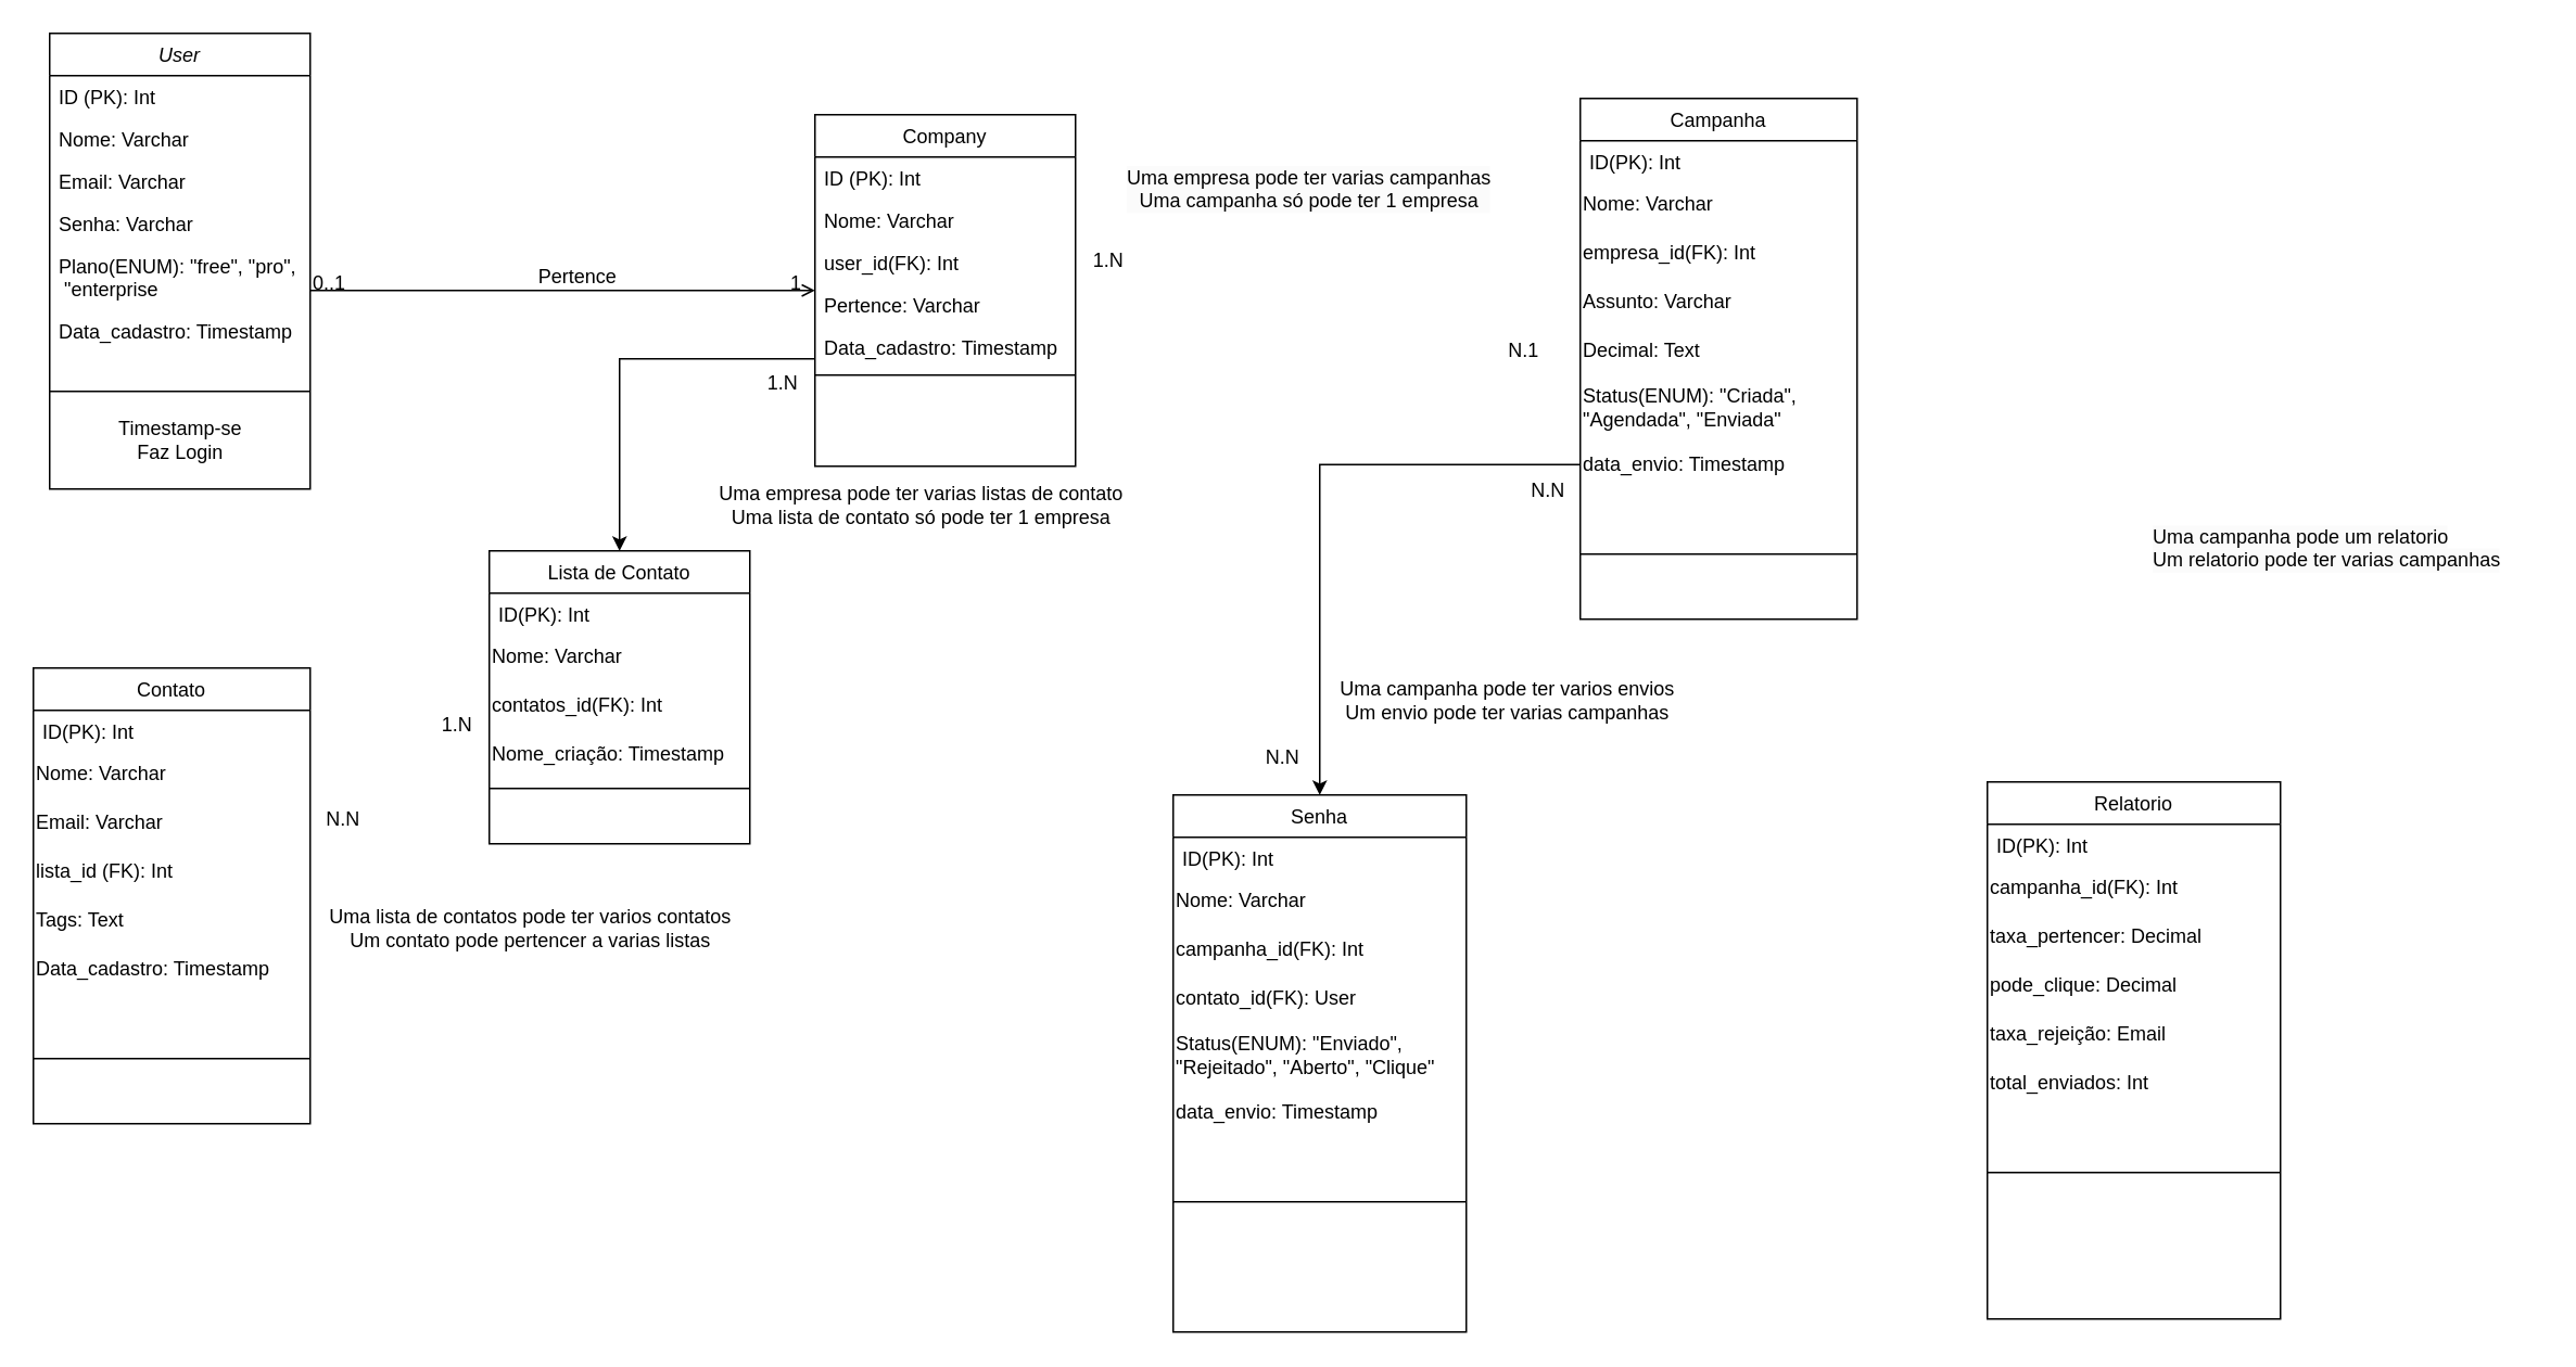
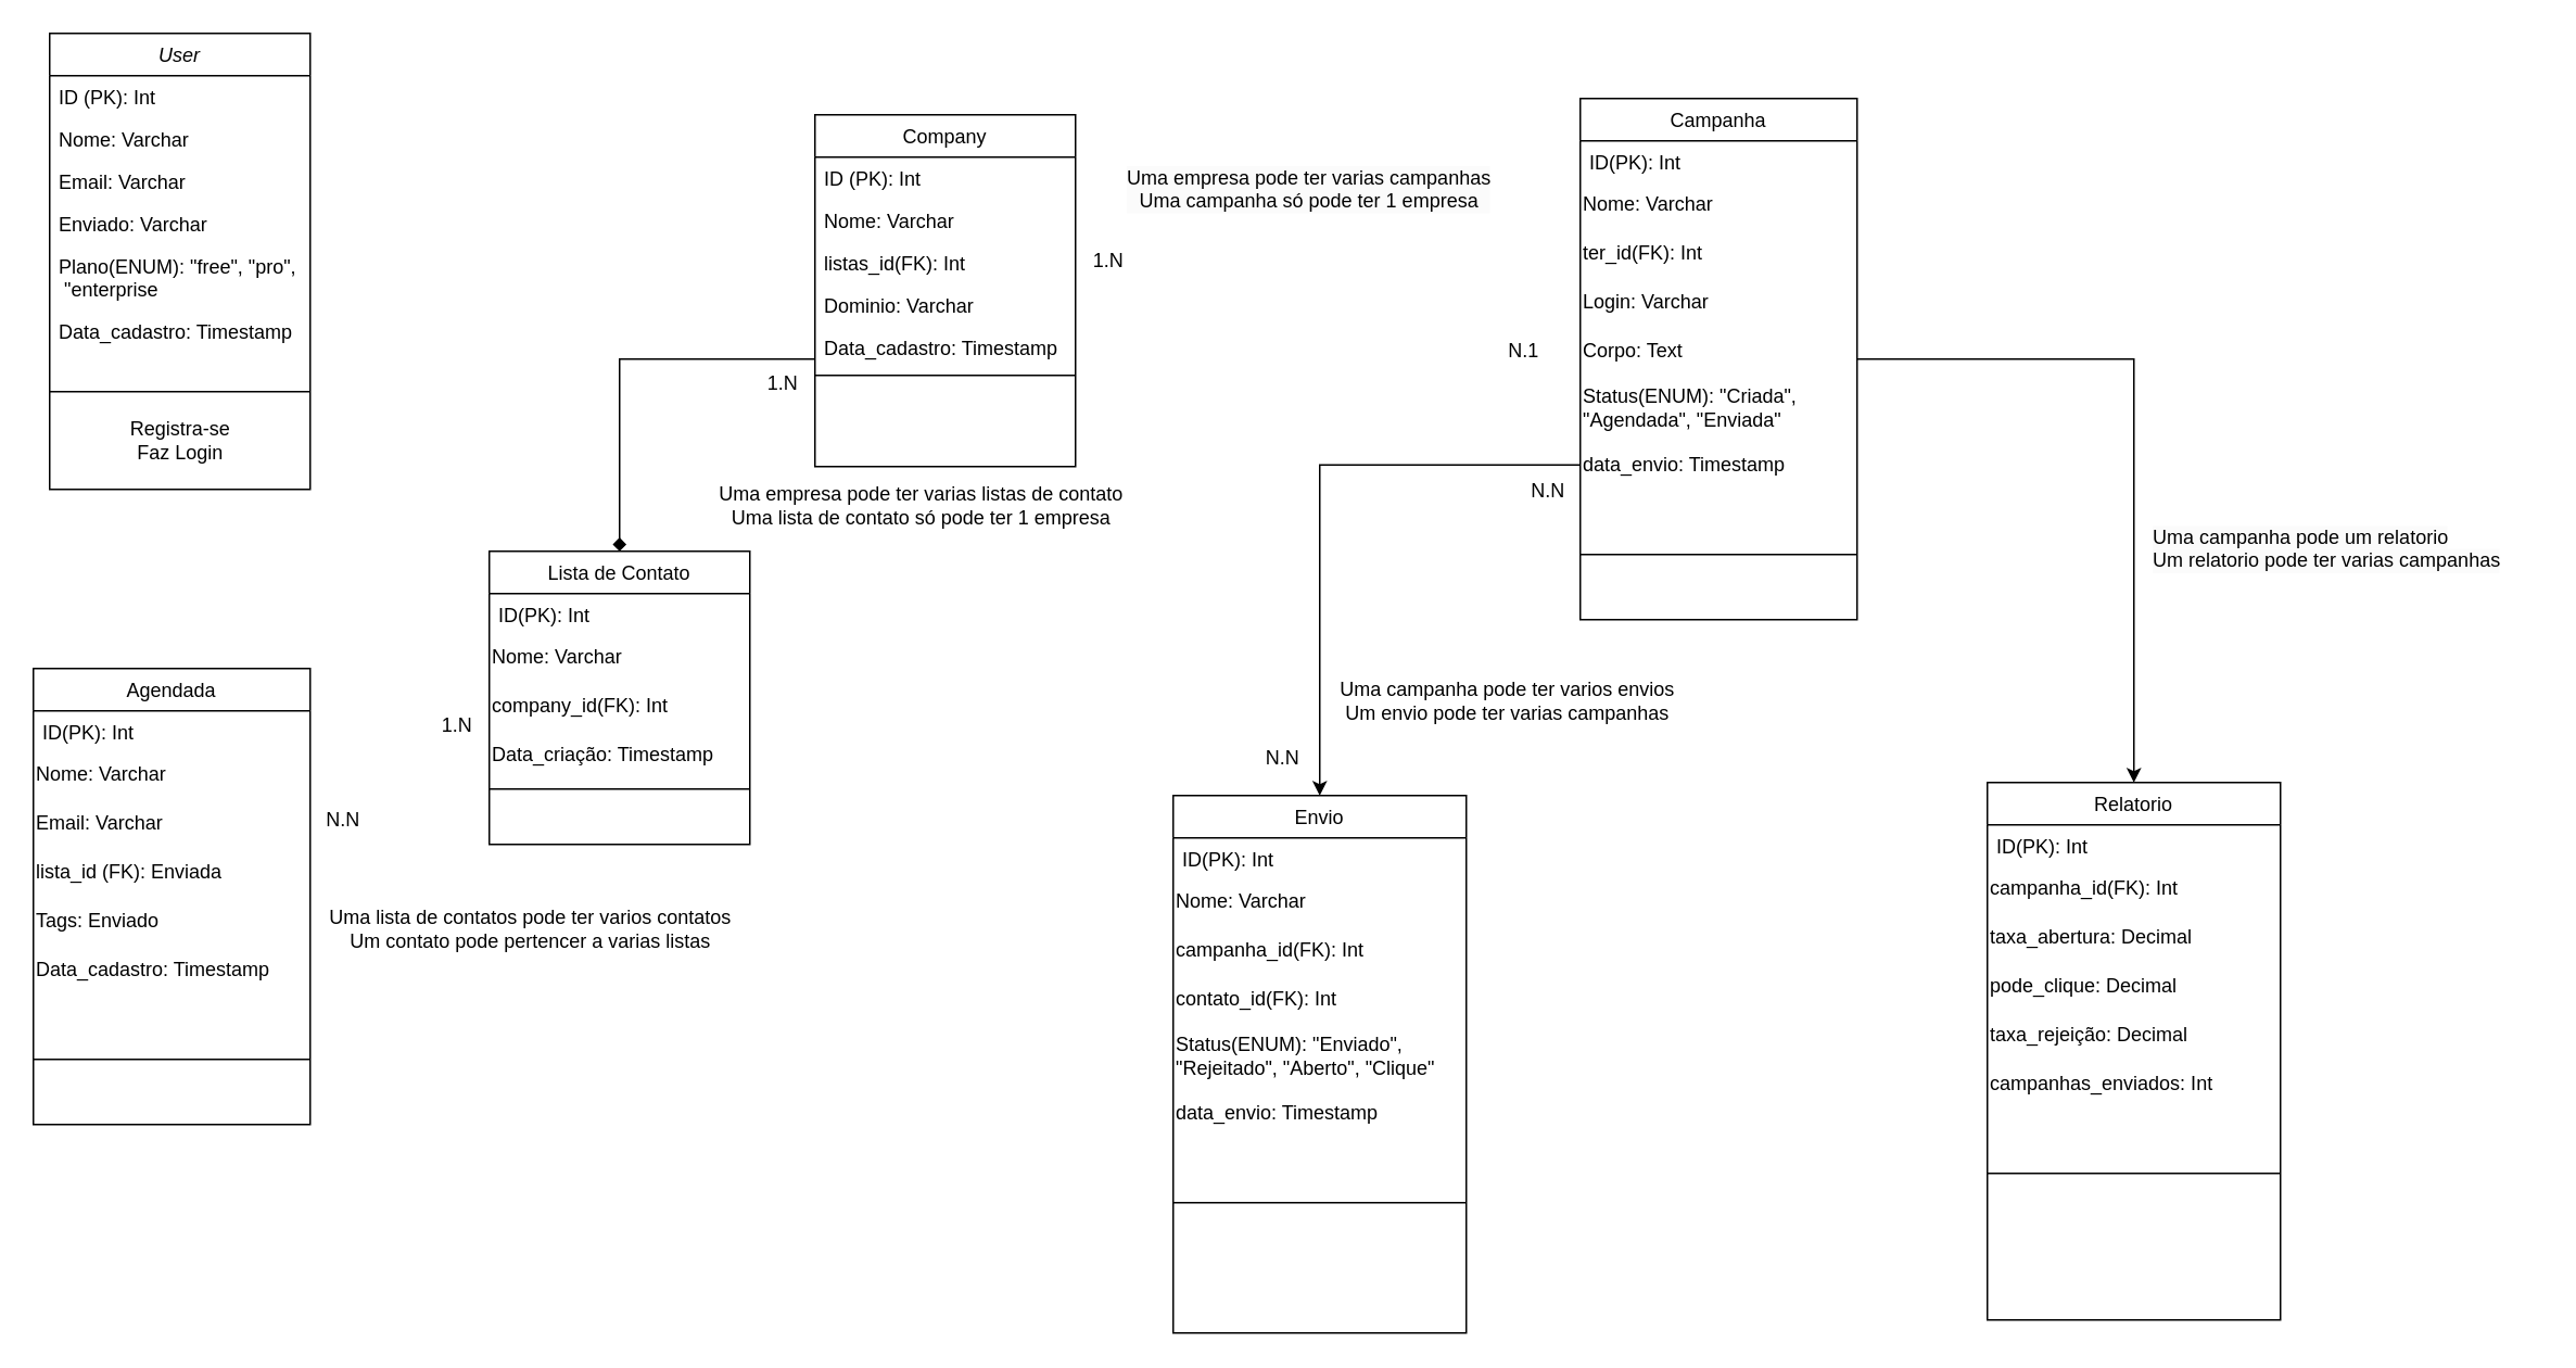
- <mxCell id="6" value="Senha: Varchar" style="text;align=left;verticalAlign=top;spacingLeft=4;spacingRight=4;overflow=hidden;rotatable=0;points=[[0,0.5],[1,0.5]];portConstraint=eastwest;rounded=0;shadow=0;html=0;" vertex="1" parent="2"><mxGeometry y="104" width="160" height="26" as="geometry" /></mxCell>
+ <mxCell id="6" value="Enviado: Varchar" style="text;align=left;verticalAlign=top;spacingLeft=4;spacingRight=4;overflow=hidden;rotatable=0;points=[[0,0.5],[1,0.5]];portConstraint=eastwest;rounded=0;shadow=0;html=0;" vertex="1" parent="2"><mxGeometry y="104" width="160" height="26" as="geometry" /></mxCell>
- <mxCell id="41" value="empresa_id(FK): Int" style="text;html=1;align=left;verticalAlign=middle;resizable=0;points=[];autosize=1;strokeColor=none;fillColor=none;" vertex="1" parent="38"><mxGeometry y="80" width="170" height="30" as="geometry" /></mxCell>
+ <mxCell id="41" value="ter_id(FK): Int" style="text;html=1;align=left;verticalAlign=middle;resizable=0;points=[];autosize=1;strokeColor=none;fillColor=none;" vertex="1" parent="38"><mxGeometry y="80" width="170" height="30" as="geometry" /></mxCell>
- <mxCell id="21" value="user_id(FK): Int" style="text;align=left;verticalAlign=top;spacingLeft=4;spacingRight=4;overflow=hidden;rotatable=0;points=[[0,0.5],[1,0.5]];portConstraint=eastwest;rounded=0;shadow=0;html=0;" parent="18" vertex="1"><mxGeometry y="78" width="160" height="26" as="geometry" /></mxCell>
+ <mxCell id="21" value="listas_id(FK): Int" style="text;align=left;verticalAlign=top;spacingLeft=4;spacingRight=4;overflow=hidden;rotatable=0;points=[[0,0.5],[1,0.5]];portConstraint=eastwest;rounded=0;shadow=0;html=0;" parent="18" vertex="1"><mxGeometry y="78" width="160" height="26" as="geometry" /></mxCell>
- <mxCell id="25" value="" style="endArrow=open;shadow=0;strokeWidth=1;rounded=0;curved=0;endFill=1;edgeStyle=elbowEdgeStyle;elbow=vertical;" parent="1" source="2" target="18" edge="1"><mxGeometry x="0.5" y="41" relative="1" as="geometry"><mxPoint x="320" y="592" as="sourcePoint" /><mxPoint x="480" y="592" as="targetPoint" /><mxPoint x="-40" y="32" as="offset" /></mxGeometry></mxCell>
- <mxCell id="26" value="0..1" style="resizable=0;align=left;verticalAlign=bottom;labelBackgroundColor=none;fontSize=12;" parent="25" connectable="0" vertex="1"><mxGeometry x="-1" relative="1" as="geometry"><mxPoint y="4" as="offset" /></mxGeometry></mxCell>
- <mxCell id="27" value="1" style="resizable=0;align=right;verticalAlign=bottom;labelBackgroundColor=none;fontSize=12;" parent="25" connectable="0" vertex="1"><mxGeometry x="1" relative="1" as="geometry"><mxPoint x="-7" y="4" as="offset" /></mxGeometry></mxCell>
- <mxCell id="28" value="Pertence" style="text;html=1;resizable=0;points=[];;align=center;verticalAlign=middle;labelBackgroundColor=none;rounded=0;shadow=0;strokeWidth=1;fontSize=12;" parent="25" vertex="1" connectable="0"><mxGeometry x="0.5" y="49" relative="1" as="geometry"><mxPoint x="-70" y="40" as="offset" /></mxGeometry></mxCell>
- <mxCell id="42" value="Assunto: Varchar" style="text;html=1;align=left;verticalAlign=middle;resizable=0;points=[];autosize=1;strokeColor=none;fillColor=none;" vertex="1" parent="38"><mxGeometry y="110" width="170" height="30" as="geometry" /></mxCell>
+ <mxCell id="42" value="Login: Varchar" style="text;html=1;align=left;verticalAlign=middle;resizable=0;points=[];autosize=1;strokeColor=none;fillColor=none;" vertex="1" parent="38"><mxGeometry y="110" width="170" height="30" as="geometry" /></mxCell>
- <mxCell id="22" value="Pertence: Varchar" style="text;align=left;verticalAlign=top;spacingLeft=4;spacingRight=4;overflow=hidden;rotatable=0;points=[[0,0.5],[1,0.5]];portConstraint=eastwest;rounded=0;shadow=0;html=0;" parent="18" vertex="1"><mxGeometry y="104" width="160" height="26" as="geometry" /></mxCell>
+ <mxCell id="22" value="Dominio: Varchar" style="text;align=left;verticalAlign=top;spacingLeft=4;spacingRight=4;overflow=hidden;rotatable=0;points=[[0,0.5],[1,0.5]];portConstraint=eastwest;rounded=0;shadow=0;html=0;" parent="18" vertex="1"><mxGeometry y="104" width="160" height="26" as="geometry" /></mxCell>
- <mxCell id="43" value="Decimal: Text" style="text;html=1;align=left;verticalAlign=middle;resizable=0;points=[];autosize=1;strokeColor=none;fillColor=none;" vertex="1" parent="38"><mxGeometry y="140" width="170" height="30" as="geometry" /></mxCell>
+ <mxCell id="43" value="Corpo: Text" style="text;html=1;align=left;verticalAlign=middle;resizable=0;points=[];autosize=1;strokeColor=none;fillColor=none;" vertex="1" parent="38"><mxGeometry y="140" width="170" height="30" as="geometry" /></mxCell>
+ <mxCell id="37" style="edgeStyle=orthogonalEdgeStyle;rounded=0;orthogonalLoop=1;jettySize=auto;html=1;" edge="1" parent="1" source="38" target="55"><mxGeometry relative="1" as="geometry" /></mxCell>
- <mxCell id="10" value="Timestamp-se&lt;div&gt;Faz Login&lt;/div&gt;" style="text;html=1;align=center;verticalAlign=middle;resizable=0;points=[];autosize=1;strokeColor=none;fillColor=none;" vertex="1" parent="2"><mxGeometry y="230" width="160" height="40" as="geometry" /></mxCell>
+ <mxCell id="10" value="Registra-se&lt;div&gt;Faz Login&lt;/div&gt;" style="text;html=1;align=center;verticalAlign=middle;resizable=0;points=[];autosize=1;strokeColor=none;fillColor=none;" vertex="1" parent="2"><mxGeometry y="230" width="160" height="40" as="geometry" /></mxCell>
- <mxCell id="17" style="edgeStyle=orthogonalEdgeStyle;rounded=0;orthogonalLoop=1;jettySize=auto;html=1;" edge="1" parent="1" source="18" target="11"><mxGeometry relative="1" as="geometry"><Array as="points"><mxPoint x="380" y="220" /></Array></mxGeometry></mxCell>
+ <mxCell id="17" style="edgeStyle=orthogonalEdgeStyle;rounded=0;orthogonalLoop=1;jettySize=auto;html=1;endArrow=diamond;" edge="1" parent="1" source="18" target="11"><mxGeometry relative="1" as="geometry"><Array as="points"><mxPoint x="380" y="220" /></Array></mxGeometry></mxCell>
- <mxCell id="29" value="Contato" style="swimlane;fontStyle=0;align=center;verticalAlign=top;childLayout=stackLayout;horizontal=1;startSize=26;horizontalStack=0;resizeParent=1;resizeLast=0;collapsible=1;marginBottom=0;rounded=0;shadow=0;strokeWidth=1;" vertex="1" parent="1"><mxGeometry x="20" y="410" width="170" height="280" as="geometry"><mxRectangle x="340" y="380" width="170" height="26" as="alternateBounds" /></mxGeometry></mxCell>
+ <mxCell id="29" value="Agendada" style="swimlane;fontStyle=0;align=center;verticalAlign=top;childLayout=stackLayout;horizontal=1;startSize=26;horizontalStack=0;resizeParent=1;resizeLast=0;collapsible=1;marginBottom=0;rounded=0;shadow=0;strokeWidth=1;" vertex="1" parent="1"><mxGeometry x="20" y="410" width="170" height="280" as="geometry"><mxRectangle x="340" y="380" width="170" height="26" as="alternateBounds" /></mxGeometry></mxCell>
- <mxCell id="14" value="contatos_id(FK): Int" style="text;html=1;align=left;verticalAlign=middle;resizable=0;points=[];autosize=1;strokeColor=none;fillColor=none;" vertex="1" parent="11"><mxGeometry y="80" width="160" height="30" as="geometry" /></mxCell>
+ <mxCell id="14" value="company_id(FK): Int" style="text;html=1;align=left;verticalAlign=middle;resizable=0;points=[];autosize=1;strokeColor=none;fillColor=none;" vertex="1" parent="11"><mxGeometry y="80" width="160" height="30" as="geometry" /></mxCell>
- <mxCell id="15" value="Nome_criação: Timestamp" style="text;html=1;align=left;verticalAlign=middle;resizable=0;points=[];autosize=1;strokeColor=none;fillColor=none;" vertex="1" parent="11"><mxGeometry y="110" width="160" height="30" as="geometry" /></mxCell>
+ <mxCell id="15" value="Data_criação: Timestamp" style="text;html=1;align=left;verticalAlign=middle;resizable=0;points=[];autosize=1;strokeColor=none;fillColor=none;" vertex="1" parent="11"><mxGeometry y="110" width="160" height="30" as="geometry" /></mxCell>
- <mxCell id="47" value="Senha" style="swimlane;fontStyle=0;align=center;verticalAlign=top;childLayout=stackLayout;horizontal=1;startSize=26;horizontalStack=0;resizeParent=1;resizeLast=0;collapsible=1;marginBottom=0;rounded=0;shadow=0;strokeWidth=1;" vertex="1" parent="1"><mxGeometry x="720" y="488" width="180" height="330" as="geometry"><mxRectangle x="340" y="380" width="170" height="26" as="alternateBounds" /></mxGeometry></mxCell>
+ <mxCell id="47" value="Envio" style="swimlane;fontStyle=0;align=center;verticalAlign=top;childLayout=stackLayout;horizontal=1;startSize=26;horizontalStack=0;resizeParent=1;resizeLast=0;collapsible=1;marginBottom=0;rounded=0;shadow=0;strokeWidth=1;" vertex="1" parent="1"><mxGeometry x="720" y="488" width="180" height="330" as="geometry"><mxRectangle x="340" y="380" width="170" height="26" as="alternateBounds" /></mxGeometry></mxCell>
- <mxCell id="33" value="lista_id (FK): Int" style="text;html=1;align=left;verticalAlign=middle;resizable=0;points=[];autosize=1;strokeColor=none;fillColor=none;" vertex="1" parent="29"><mxGeometry y="110" width="170" height="30" as="geometry" /></mxCell>
+ <mxCell id="33" value="lista_id (FK): Enviada" style="text;html=1;align=left;verticalAlign=middle;resizable=0;points=[];autosize=1;strokeColor=none;fillColor=none;" vertex="1" parent="29"><mxGeometry y="110" width="170" height="30" as="geometry" /></mxCell>
- <mxCell id="34" value="Tags: Text" style="text;html=1;align=left;verticalAlign=middle;resizable=0;points=[];autosize=1;strokeColor=none;fillColor=none;" vertex="1" parent="29"><mxGeometry y="140" width="170" height="30" as="geometry" /></mxCell>
+ <mxCell id="34" value="Tags: Enviado" style="text;html=1;align=left;verticalAlign=middle;resizable=0;points=[];autosize=1;strokeColor=none;fillColor=none;" vertex="1" parent="29"><mxGeometry y="140" width="170" height="30" as="geometry" /></mxCell>
- <mxCell id="58" value="taxa_pertencer: Decimal" style="text;html=1;align=left;verticalAlign=middle;resizable=0;points=[];autosize=1;strokeColor=none;fillColor=none;" vertex="1" parent="55"><mxGeometry y="80" width="180" height="30" as="geometry" /></mxCell>
+ <mxCell id="58" value="taxa_abertura: Decimal" style="text;html=1;align=left;verticalAlign=middle;resizable=0;points=[];autosize=1;strokeColor=none;fillColor=none;" vertex="1" parent="55"><mxGeometry y="80" width="180" height="30" as="geometry" /></mxCell>
- <mxCell id="51" value="contato_id(FK): User" style="text;html=1;align=left;verticalAlign=middle;resizable=0;points=[];autosize=1;strokeColor=none;fillColor=none;" vertex="1" parent="47"><mxGeometry y="110" width="180" height="30" as="geometry" /></mxCell>
+ <mxCell id="51" value="contato_id(FK): Int" style="text;html=1;align=left;verticalAlign=middle;resizable=0;points=[];autosize=1;strokeColor=none;fillColor=none;" vertex="1" parent="47"><mxGeometry y="110" width="180" height="30" as="geometry" /></mxCell>
- <mxCell id="60" value="taxa_rejeição: Email" style="text;html=1;align=left;verticalAlign=middle;resizable=0;points=[];autosize=1;strokeColor=none;fillColor=none;" vertex="1" parent="55"><mxGeometry y="140" width="180" height="30" as="geometry" /></mxCell>
+ <mxCell id="60" value="taxa_rejeição: Decimal" style="text;html=1;align=left;verticalAlign=middle;resizable=0;points=[];autosize=1;strokeColor=none;fillColor=none;" vertex="1" parent="55"><mxGeometry y="140" width="180" height="30" as="geometry" /></mxCell>
- <mxCell id="61" value="total_enviados: Int" style="text;html=1;align=left;verticalAlign=middle;resizable=0;points=[];autosize=1;strokeColor=none;fillColor=none;" vertex="1" parent="55"><mxGeometry y="170" width="180" height="30" as="geometry" /></mxCell>
+ <mxCell id="61" value="campanhas_enviados: Int" style="text;html=1;align=left;verticalAlign=middle;resizable=0;points=[];autosize=1;strokeColor=none;fillColor=none;" vertex="1" parent="55"><mxGeometry y="170" width="180" height="30" as="geometry" /></mxCell>
